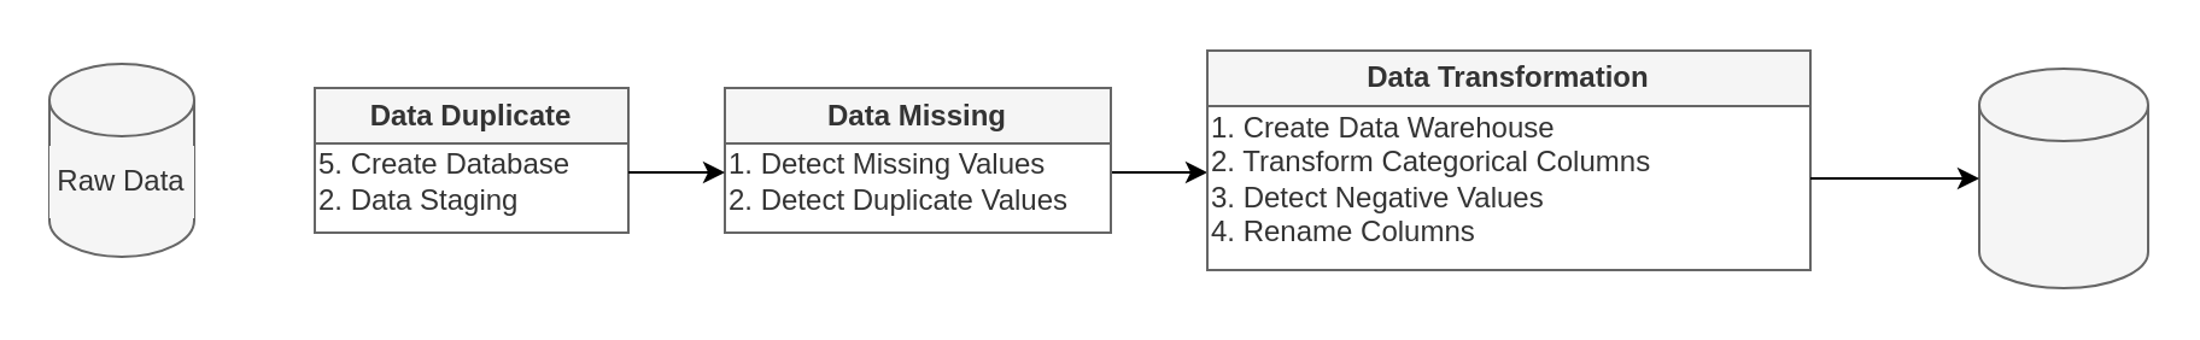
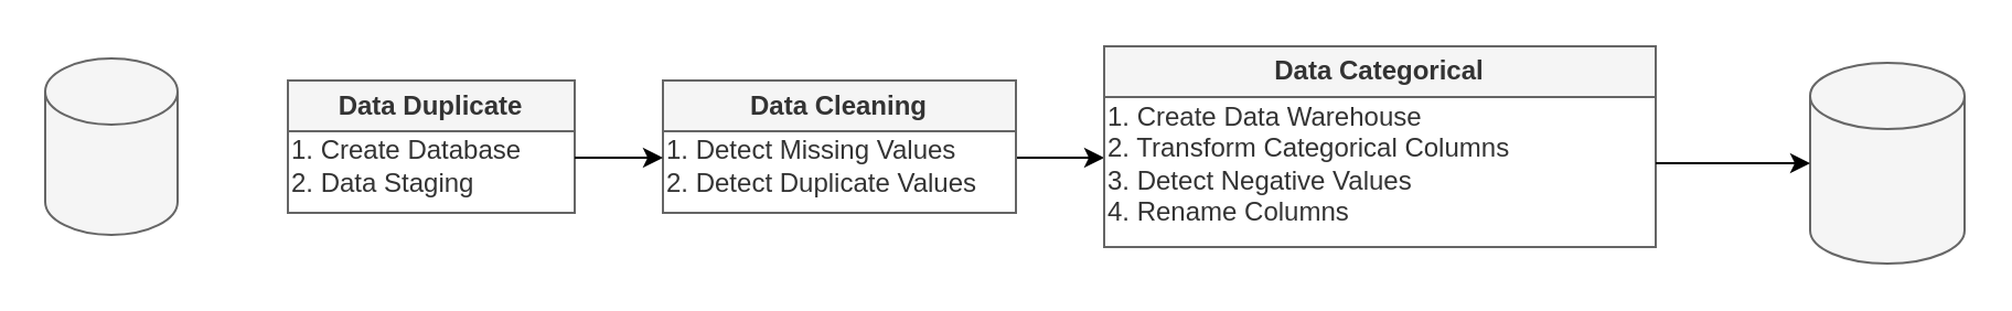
- <mxCell id="8" value="Data Transformation" style="swimlane;whiteSpace=wrap;html=1;fillColor=#f5f5f5;fontColor=#333333;strokeColor=#666666;align=center;" parent="1" vertex="1"><mxGeometry x="500" y="20.5" width="250" height="91" as="geometry"><mxRectangle x="40" y="30" width="140" height="30" as="alternateBounds" /></mxGeometry></mxCell>
+ <mxCell id="8" value="Data Categorical" style="swimlane;whiteSpace=wrap;html=1;fillColor=#f5f5f5;fontColor=#333333;strokeColor=#666666;align=center;" parent="1" vertex="1"><mxGeometry x="500" y="20.5" width="250" height="91" as="geometry"><mxRectangle x="40" y="30" width="140" height="30" as="alternateBounds" /></mxGeometry></mxCell>
- <mxCell id="5" value="Data Missing" style="swimlane;whiteSpace=wrap;html=1;fillColor=#f5f5f5;fontColor=#333333;strokeColor=#666666;align=center;" parent="1" vertex="1"><mxGeometry x="300" y="36" width="160" height="60" as="geometry"><mxRectangle x="40" y="30" width="140" height="30" as="alternateBounds" /></mxGeometry></mxCell>
+ <mxCell id="5" value="Data Cleaning" style="swimlane;whiteSpace=wrap;html=1;fillColor=#f5f5f5;fontColor=#333333;strokeColor=#666666;align=center;" parent="1" vertex="1"><mxGeometry x="300" y="36" width="160" height="60" as="geometry"><mxRectangle x="40" y="30" width="140" height="30" as="alternateBounds" /></mxGeometry></mxCell>
- <mxCell id="11" value="Raw Data" style="text;html=1;strokeColor=none;fillColor=#f5f5f5;align=center;verticalAlign=middle;whiteSpace=wrap;rounded=0;fontColor=#333333;" parent="1" vertex="1"><mxGeometry x="20" y="60" width="60" height="30" as="geometry" /></mxCell>
- <mxCell id="3" value="5. Create Database&lt;br&gt;&lt;div style=&quot;text-align: justify;&quot;&gt;&lt;span style=&quot;background-color: initial;&quot;&gt;2. Data Staging&lt;/span&gt;&lt;/div&gt;" style="text;html=1;strokeColor=none;fillColor=none;align=left;verticalAlign=middle;whiteSpace=wrap;rounded=0;fontColor=#333333;" parent="2" vertex="1"><mxGeometry y="24" width="120" height="30" as="geometry" /></mxCell>
+ <mxCell id="3" value="1. Create Database&lt;br&gt;&lt;div style=&quot;text-align: justify;&quot;&gt;&lt;span style=&quot;background-color: initial;&quot;&gt;2. Data Staging&lt;/span&gt;&lt;/div&gt;" style="text;html=1;strokeColor=none;fillColor=none;align=left;verticalAlign=middle;whiteSpace=wrap;rounded=0;fontColor=#333333;" parent="2" vertex="1"><mxGeometry y="24" width="120" height="30" as="geometry" /></mxCell>
